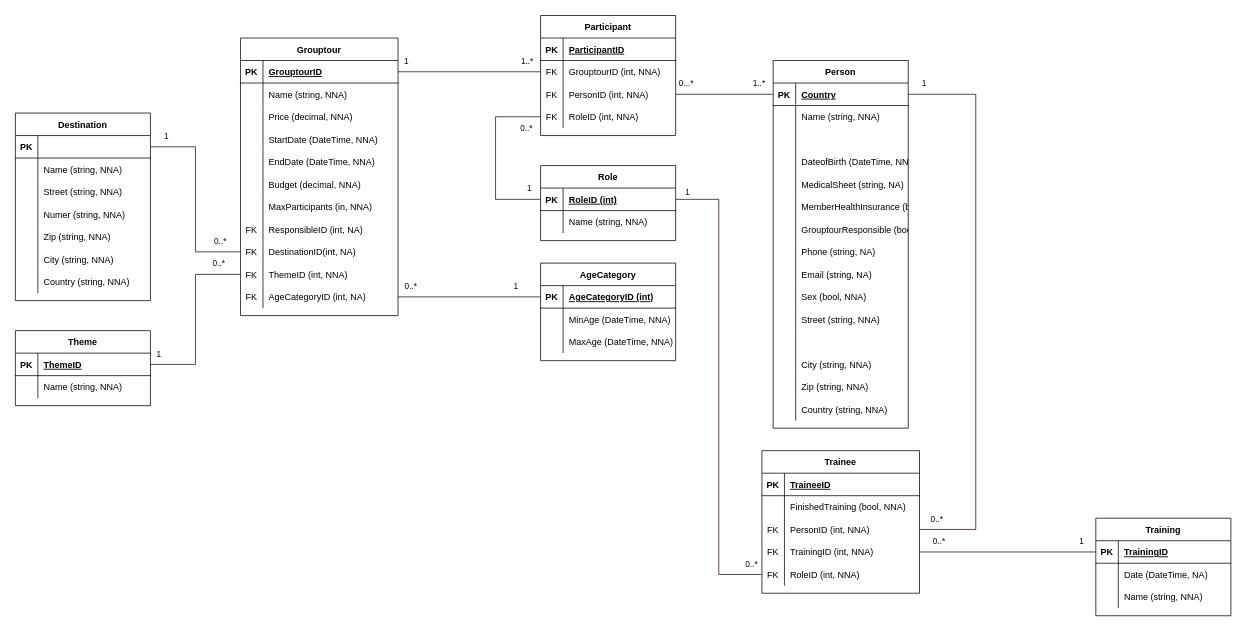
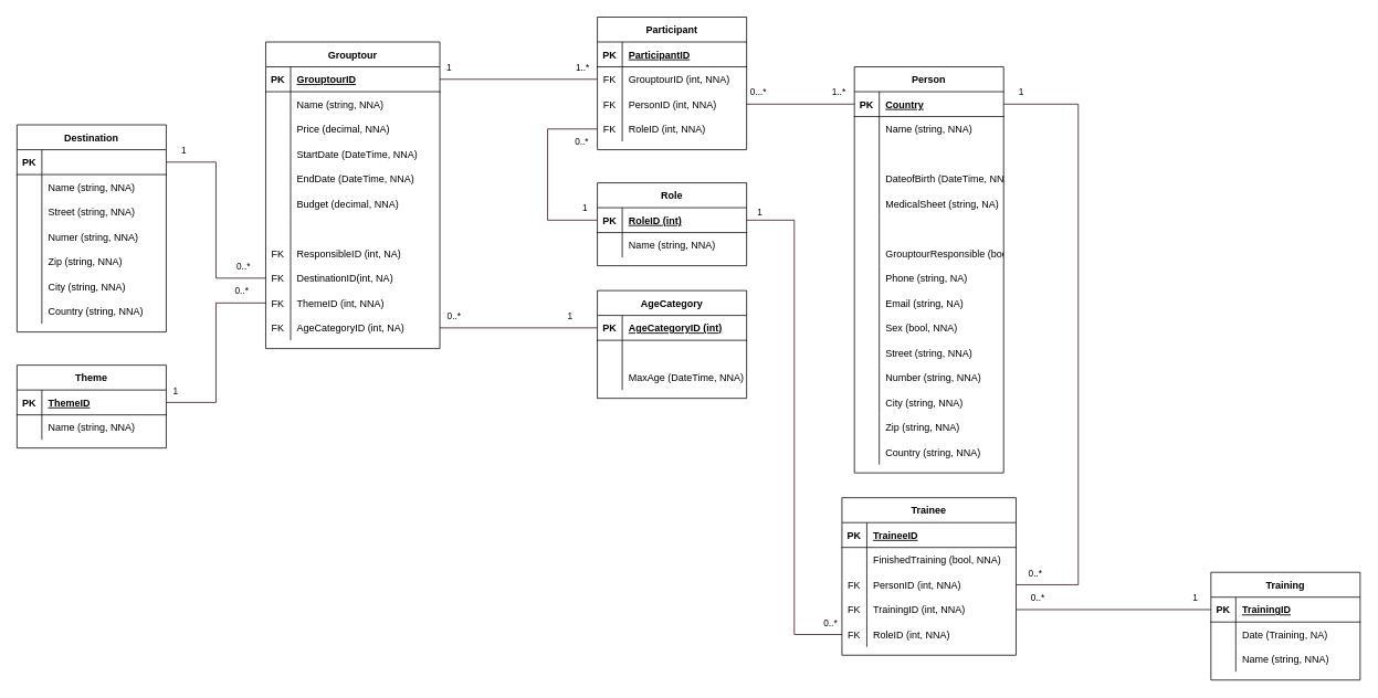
- <mxCell id="33" value="MaxParticipants (in, NNA)" style="shape=partialRectangle;connectable=0;fillColor=none;top=0;left=0;bottom=0;right=0;align=left;spacingLeft=6;overflow=hidden;" parent="31" vertex="1"><mxGeometry x="30" width="180" height="30" as="geometry"><mxRectangle width="180" height="30" as="alternateBounds" /></mxGeometry></mxCell>
- <mxCell id="126" value="MemberHealthInsurance (bool, NNA)" style="shape=partialRectangle;connectable=0;fillColor=none;top=0;left=0;bottom=0;right=0;align=left;spacingLeft=6;overflow=hidden;" parent="124" vertex="1"><mxGeometry x="30" width="150" height="30" as="geometry"><mxRectangle width="150" height="30" as="alternateBounds" /></mxGeometry></mxCell>
- <mxCell id="8" value="MinAge (DateTime, NNA)" style="shape=partialRectangle;connectable=0;fillColor=none;top=0;left=0;bottom=0;right=0;align=left;spacingLeft=6;overflow=hidden;" parent="6" vertex="1"><mxGeometry x="30" width="150" height="30" as="geometry"><mxRectangle width="150" height="30" as="alternateBounds" /></mxGeometry></mxCell>
+ <mxCell id="144" value="Number (string, NNA)" style="shape=partialRectangle;connectable=0;fillColor=none;top=0;left=0;bottom=0;right=0;align=left;spacingLeft=6;overflow=hidden;" parent="142" vertex="1"><mxGeometry x="30" width="150" height="30" as="geometry"><mxRectangle width="150" height="30" as="alternateBounds" /></mxGeometry></mxCell>
- <mxCell id="185" value="Date (DateTime, NA)" style="shape=partialRectangle;connectable=0;fillColor=none;top=0;left=0;bottom=0;right=0;align=left;spacingLeft=6;overflow=hidden;" parent="183" vertex="1"><mxGeometry x="30" width="150" height="30" as="geometry"><mxRectangle width="150" height="30" as="alternateBounds" /></mxGeometry></mxCell>
+ <mxCell id="185" value="Date (Training, NA)" style="shape=partialRectangle;connectable=0;fillColor=none;top=0;left=0;bottom=0;right=0;align=left;spacingLeft=6;overflow=hidden;" parent="183" vertex="1"><mxGeometry x="30" width="150" height="30" as="geometry"><mxRectangle width="150" height="30" as="alternateBounds" /></mxGeometry></mxCell>
